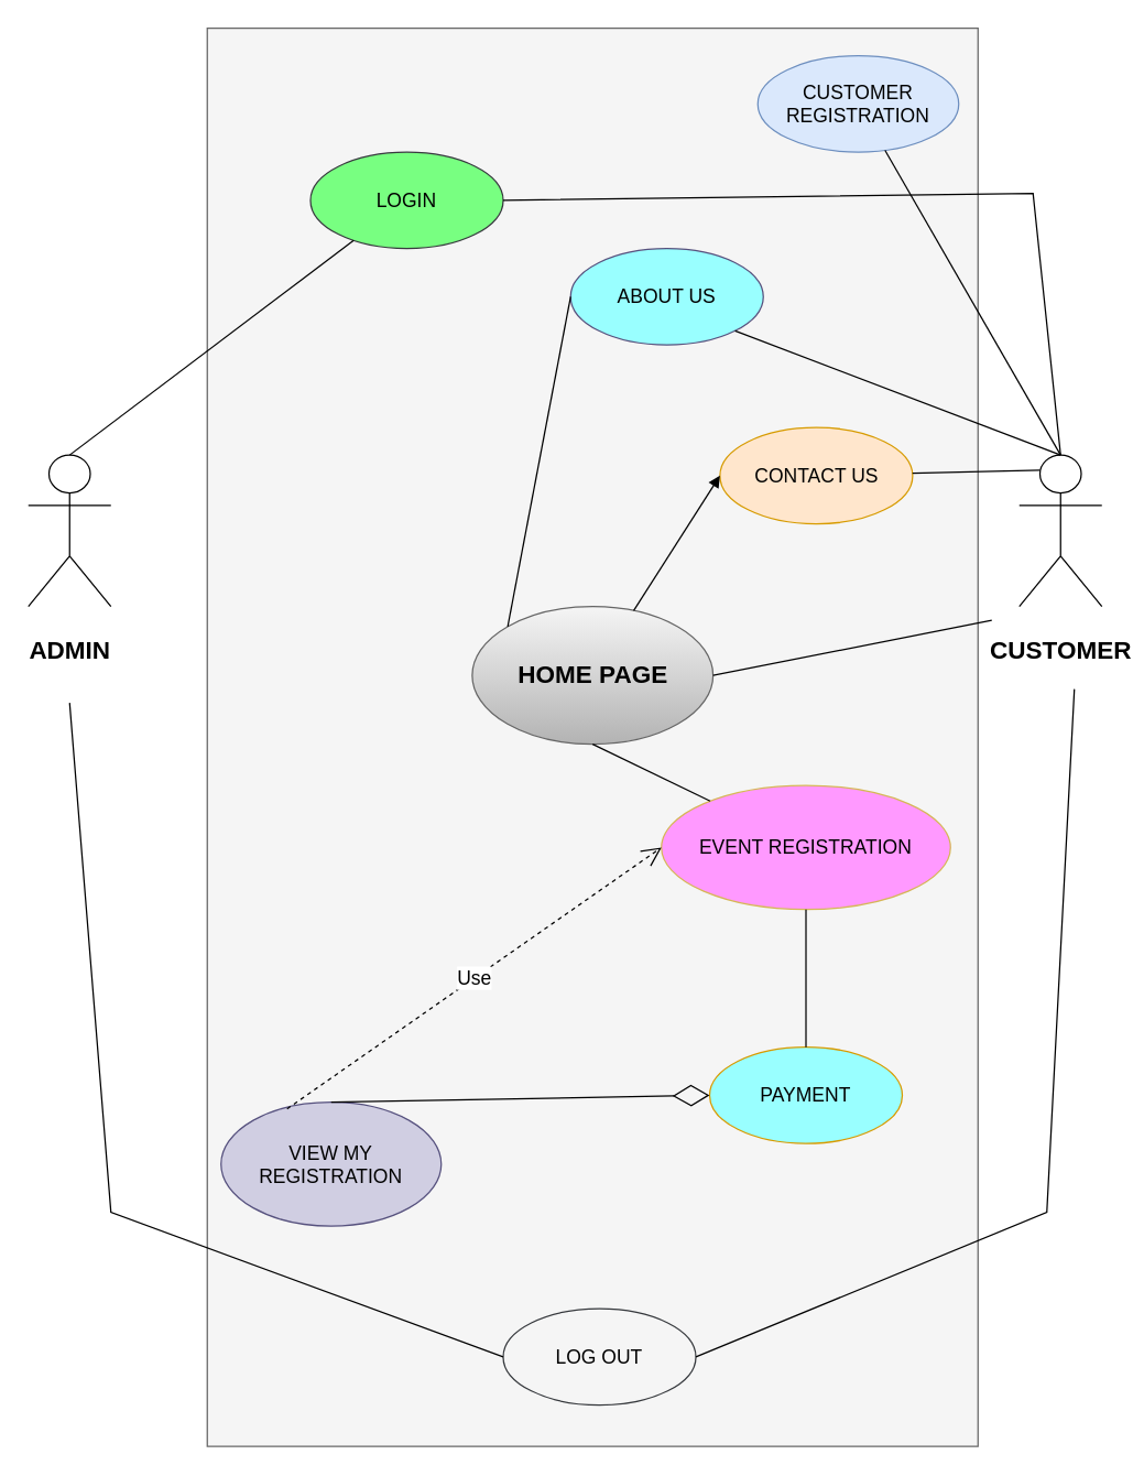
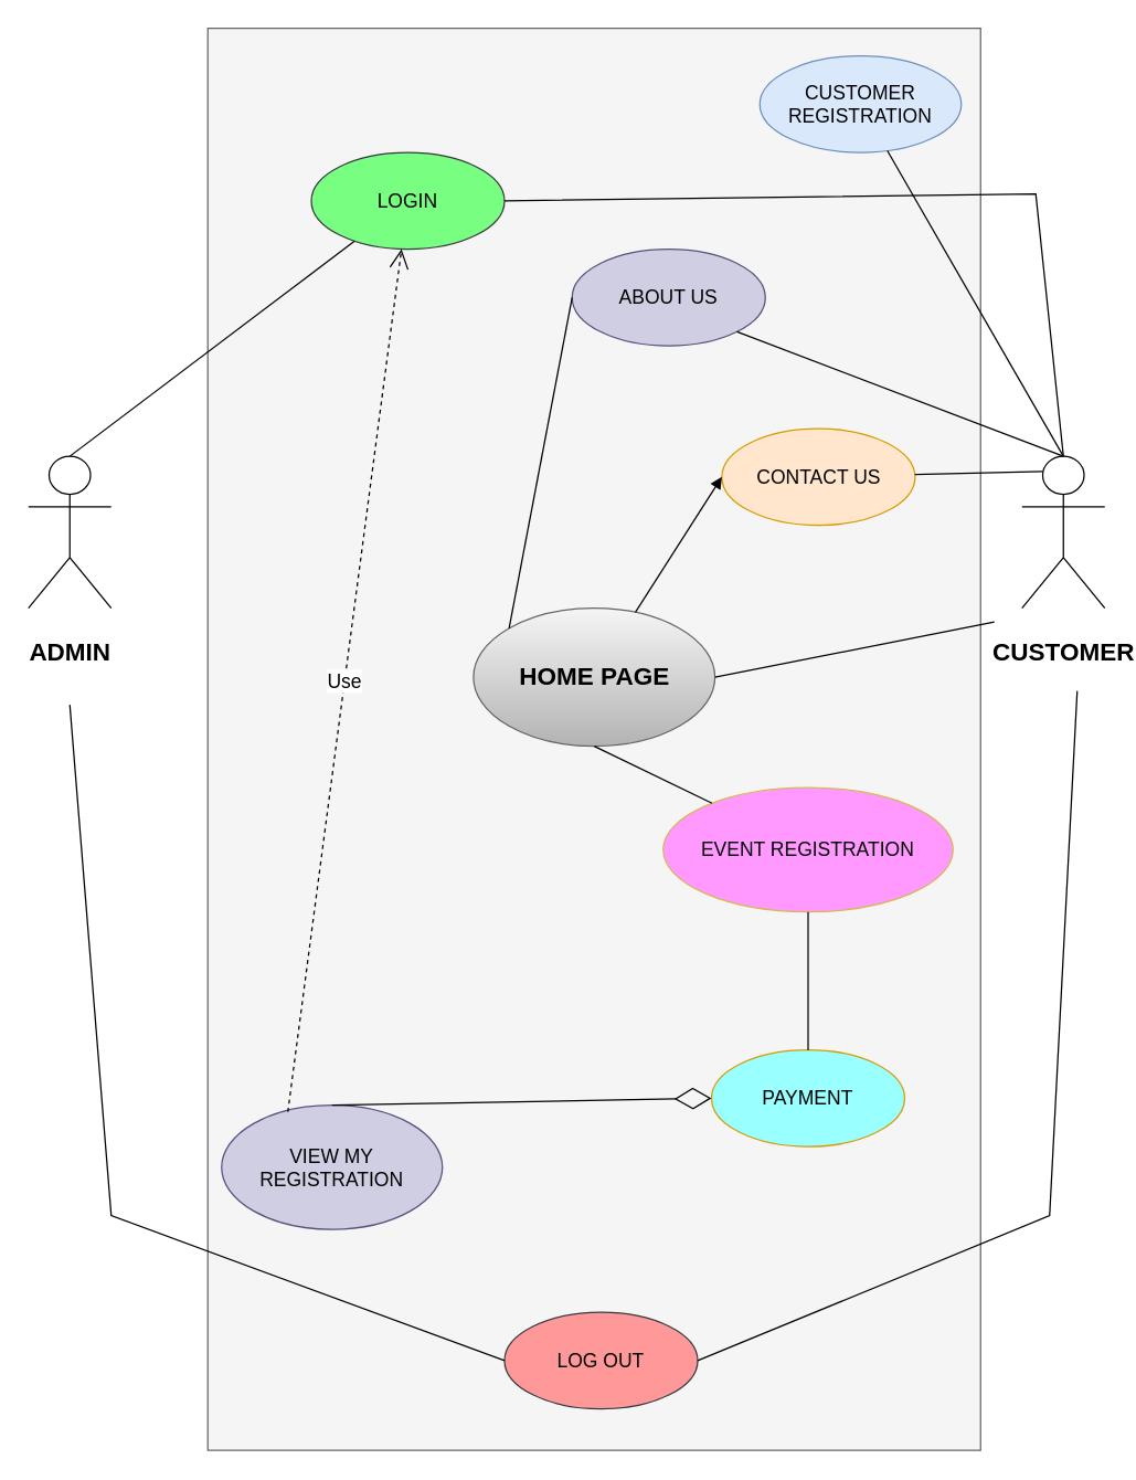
- <mxCell id="9" value="&lt;font style=&quot;font-size: 14px&quot;&gt;ABOUT US&lt;/font&gt;" style="ellipse;whiteSpace=wrap;html=1;fillColor=#99ffff;strokeColor=#56517e;" parent="1" vertex="1"><mxGeometry x="414" y="180" width="140" height="70" as="geometry" /></mxCell>
+ <mxCell id="9" value="&lt;font style=&quot;font-size: 14px&quot;&gt;ABOUT US&lt;/font&gt;" style="ellipse;whiteSpace=wrap;html=1;fillColor=#d0cee2;strokeColor=#56517e;" parent="1" vertex="1"><mxGeometry x="414" y="180" width="140" height="70" as="geometry" /></mxCell>
- <mxCell id="25" value="Use" style="endArrow=open;endSize=12;dashed=1;html=1;rounded=0;fontSize=14;exitX=0.3;exitY=0.054;exitDx=0;exitDy=0;exitPerimeter=0;entryX=0;entryY=0.5;entryDx=0;entryDy=0;" parent="1" source="13" target="7" edge="1"><mxGeometry width="160" relative="1" as="geometry"><mxPoint x="370" y="450" as="sourcePoint" /><mxPoint x="530" y="450" as="targetPoint" /></mxGeometry></mxCell>
+ <mxCell id="25" value="Use" style="endArrow=open;endSize=12;dashed=1;html=1;rounded=0;fontSize=14;exitX=0.3;exitY=0.054;exitDx=0;exitDy=0;exitPerimeter=0;" parent="1" source="13" target="6" edge="1"><mxGeometry width="160" relative="1" as="geometry"><mxPoint x="370" y="450" as="sourcePoint" /><mxPoint x="530" y="450" as="targetPoint" /></mxGeometry></mxCell>
- <mxCell id="11" value="&lt;font style=&quot;font-size: 14px&quot;&gt;LOG OUT&lt;/font&gt;" style="ellipse;whiteSpace=wrap;html=1;fillColor=#f5f5f5;strokeColor=#36393d;" parent="1" vertex="1"><mxGeometry x="365" y="950" width="140" height="70" as="geometry" /></mxCell>
+ <mxCell id="11" value="&lt;font style=&quot;font-size: 14px&quot;&gt;LOG OUT&lt;/font&gt;" style="ellipse;whiteSpace=wrap;html=1;fillColor=#FF9999;strokeColor=#36393d;" parent="1" vertex="1"><mxGeometry x="365" y="950" width="140" height="70" as="geometry" /></mxCell>
